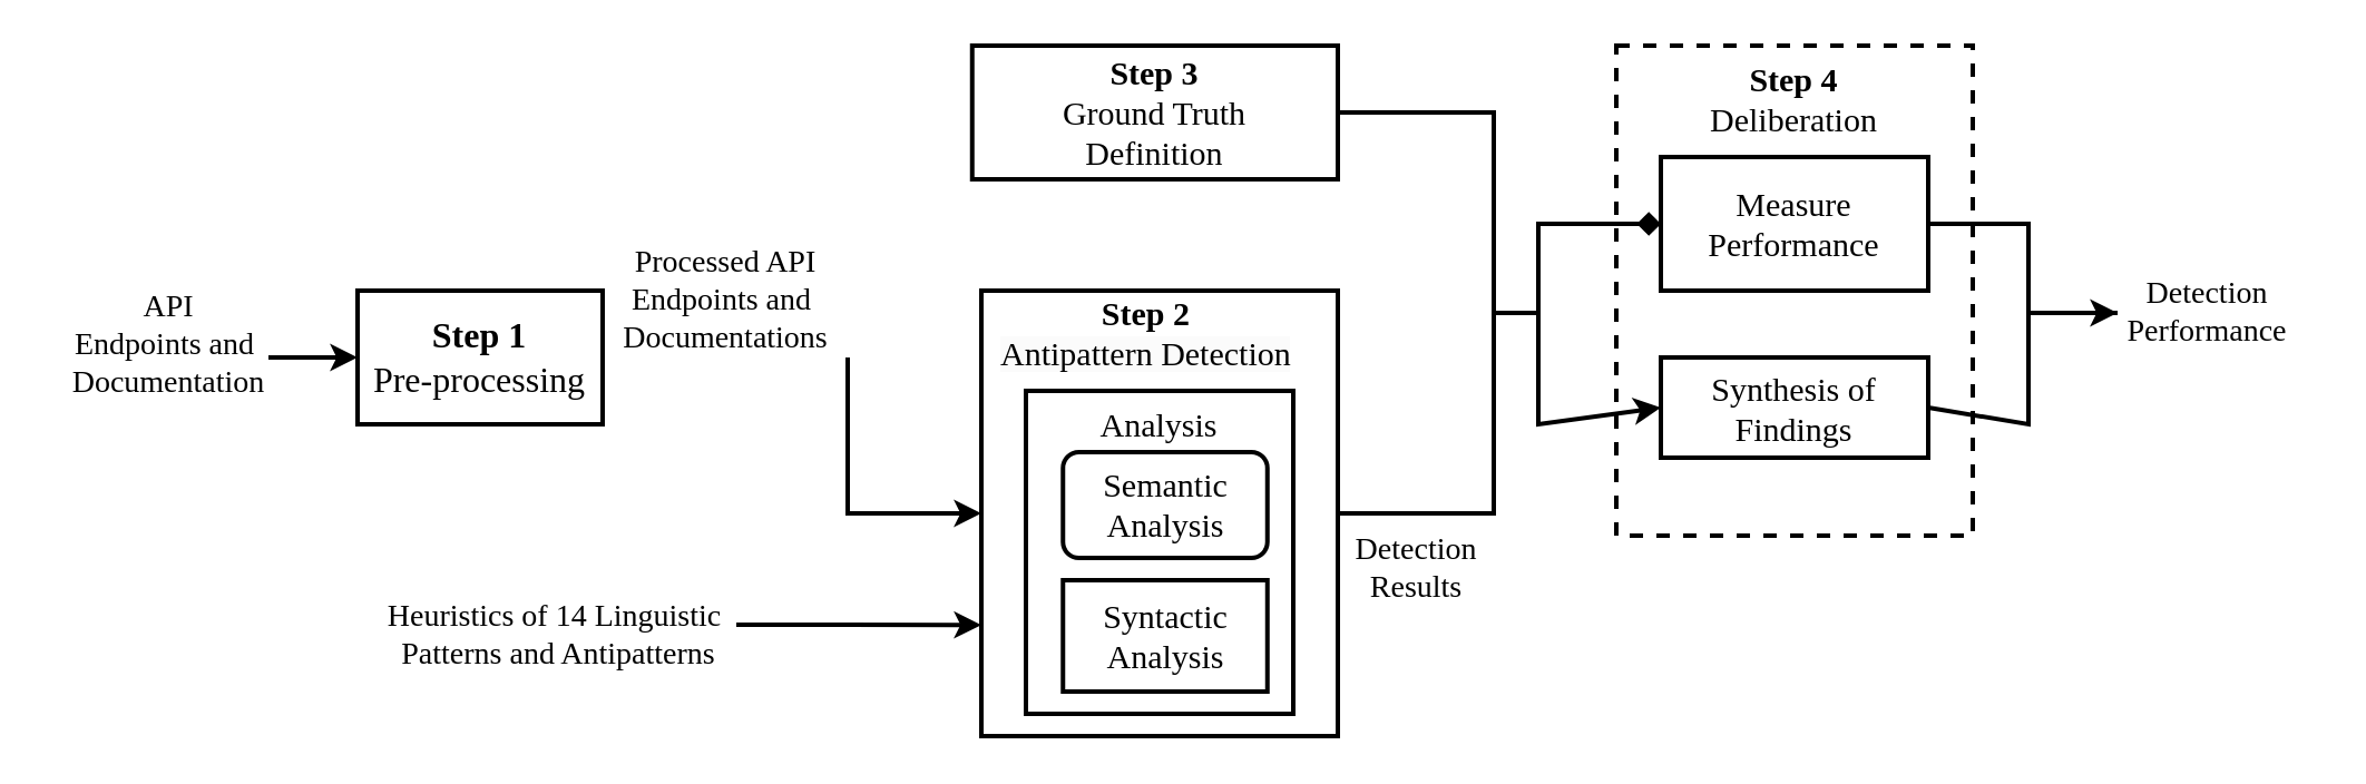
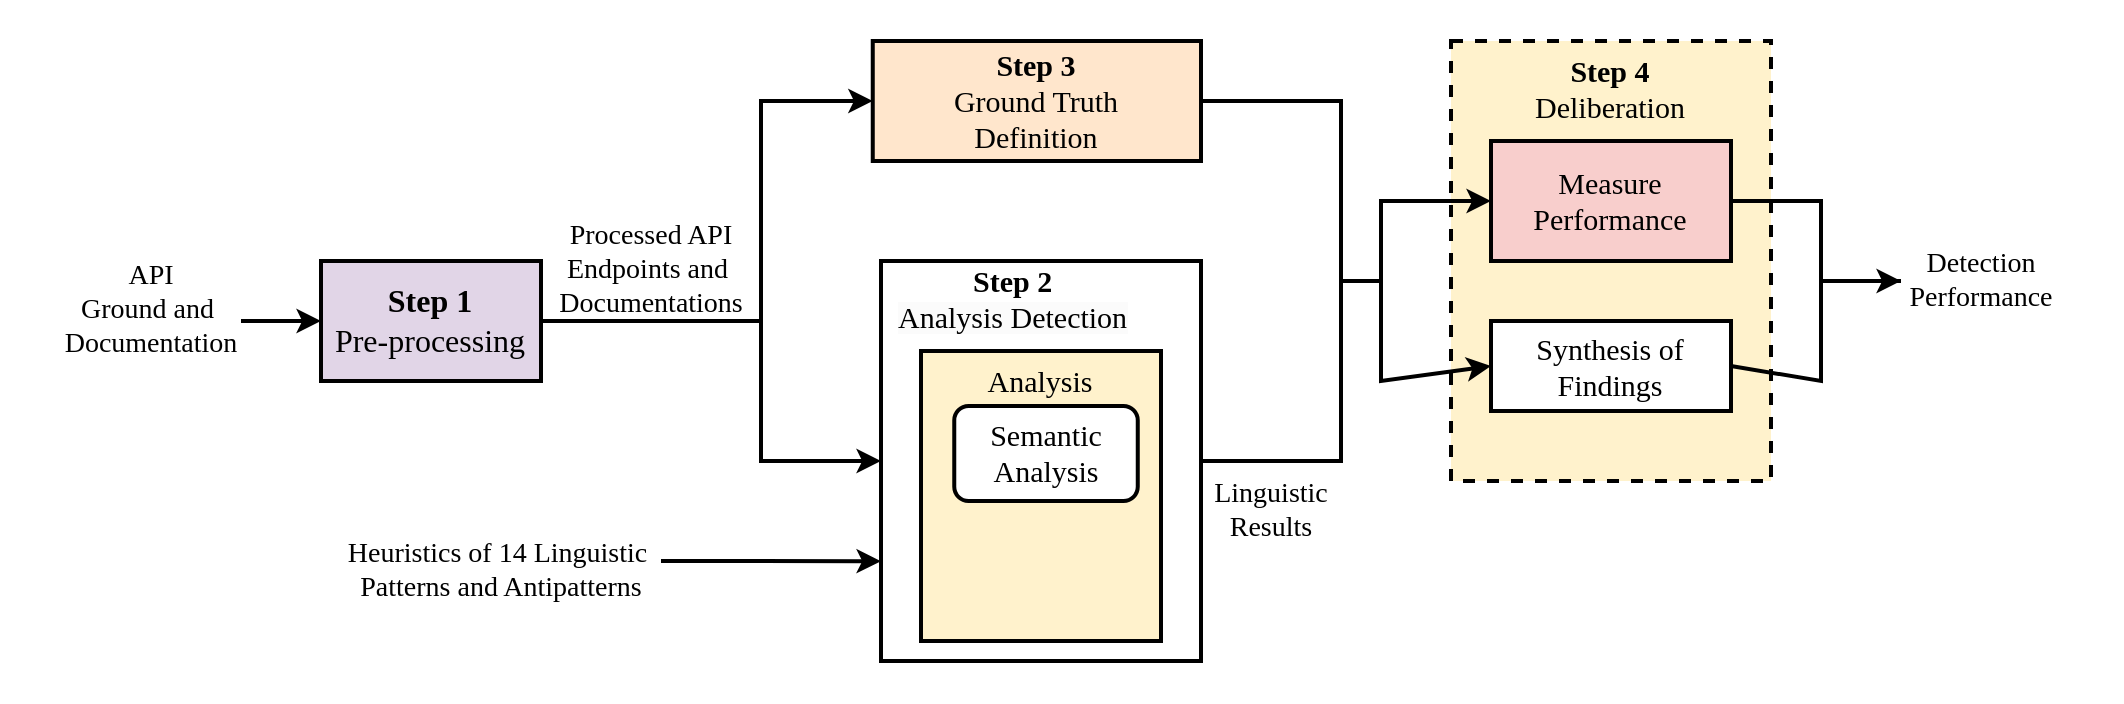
- <mxCell id="9" value="&lt;b style=&quot;font-size: 15px;&quot;&gt;&lt;font style=&quot;font-size: 15px;&quot;&gt;Step 4&lt;/font&gt;&lt;/b&gt;&lt;div style=&quot;font-size: 15px;&quot;&gt;&lt;div style=&quot;font-size: 15px;&quot;&gt;&lt;font style=&quot;font-size: 15px;&quot;&gt;Deliberation&lt;/font&gt;&lt;/div&gt;&lt;/div&gt;" style="rounded=0;whiteSpace=wrap;html=1;verticalAlign=top;fontFamily=Times New Roman;dashed=1;strokeWidth=2;fontSize=15;" parent="1" vertex="1"><mxGeometry x="725" y="20" width="160" height="220" as="geometry" /></mxCell>
+ <mxCell id="9" value="&lt;b style=&quot;font-size: 15px;&quot;&gt;&lt;font style=&quot;font-size: 15px;&quot;&gt;Step 4&lt;/font&gt;&lt;/b&gt;&lt;div style=&quot;font-size: 15px;&quot;&gt;&lt;div style=&quot;font-size: 15px;&quot;&gt;&lt;font style=&quot;font-size: 15px;&quot;&gt;Deliberation&lt;/font&gt;&lt;/div&gt;&lt;/div&gt;" style="rounded=0;whiteSpace=wrap;html=1;verticalAlign=top;fontFamily=Times New Roman;dashed=1;strokeWidth=2;fontSize=15;fillColor=#fff2cc;" parent="1" vertex="1"><mxGeometry x="725" y="20" width="160" height="220" as="geometry" /></mxCell>
- <mxCell id="5" value="&lt;span style=&quot;border-color: var(--border-color); font-size: 15px;&quot;&gt;&lt;b style=&quot;font-size: 15px;&quot;&gt;Step 3&lt;/b&gt;&lt;/span&gt;&lt;font style=&quot;font-size: 15px;&quot;&gt;&lt;span style=&quot;font-size: 15px;&quot;&gt;&lt;br style=&quot;font-size: 15px;&quot;&gt;&lt;/span&gt;&lt;/font&gt;&lt;div style=&quot;font-size: 15px;&quot;&gt;&lt;span style=&quot;border-color: var(--border-color); font-size: 15px;&quot;&gt;Ground Truth&lt;/span&gt;&lt;/div&gt;&lt;div style=&quot;font-size: 15px;&quot;&gt;&lt;span style=&quot;border-color: var(--border-color); font-size: 15px;&quot;&gt;Definition&lt;/span&gt;&lt;/div&gt;" style="rounded=0;whiteSpace=wrap;html=1;strokeWidth=2;container=0;fontStyle=0;fontFamily=Times New Roman;fontSize=15;" parent="1" vertex="1"><mxGeometry x="435.88" y="20" width="164.12" height="60" as="geometry" /></mxCell>
+ <mxCell id="5" value="&lt;span style=&quot;border-color: var(--border-color); font-size: 15px;&quot;&gt;&lt;b style=&quot;font-size: 15px;&quot;&gt;Step 3&lt;/b&gt;&lt;/span&gt;&lt;font style=&quot;font-size: 15px;&quot;&gt;&lt;span style=&quot;font-size: 15px;&quot;&gt;&lt;br style=&quot;font-size: 15px;&quot;&gt;&lt;/span&gt;&lt;/font&gt;&lt;div style=&quot;font-size: 15px;&quot;&gt;&lt;span style=&quot;border-color: var(--border-color); font-size: 15px;&quot;&gt;Ground Truth&lt;/span&gt;&lt;/div&gt;&lt;div style=&quot;font-size: 15px;&quot;&gt;&lt;span style=&quot;border-color: var(--border-color); font-size: 15px;&quot;&gt;Definition&lt;/span&gt;&lt;/div&gt;" style="rounded=0;whiteSpace=wrap;html=1;strokeWidth=2;container=0;fontStyle=0;fontFamily=Times New Roman;fontSize=15;fillColor=#ffe6cc;" parent="1" vertex="1"><mxGeometry x="435.88" y="20" width="164.12" height="60" as="geometry" /></mxCell>
- <mxCell id="18" value="" style="endArrow=diamond;html=1;rounded=0;entryX=0;entryY=0.5;entryDx=0;entryDy=0;exitX=1;exitY=0.5;exitDx=0;exitDy=0;strokeWidth=2;fontStyle=0;fontFamily=Times New Roman;fontSize=15;" parent="1" source="5" target="11" edge="1"><mxGeometry width="50" height="50" relative="1" as="geometry"><mxPoint x="655" y="70" as="sourcePoint" /><mxPoint x="550" y="90" as="targetPoint" /><Array as="points"><mxPoint x="670" y="50" /><mxPoint x="670" y="140" /><mxPoint x="690" y="140" /><mxPoint x="690" y="100" /></Array></mxGeometry></mxCell>
+ <mxCell id="18" value="" style="endArrow=classic;html=1;rounded=0;entryX=0;entryY=0.5;entryDx=0;entryDy=0;exitX=1;exitY=0.5;exitDx=0;exitDy=0;strokeWidth=2;fontStyle=0;fontFamily=Times New Roman;fontSize=15;" parent="1" source="5" target="11" edge="1"><mxGeometry width="50" height="50" relative="1" as="geometry"><mxPoint x="655" y="70" as="sourcePoint" /><mxPoint x="550" y="90" as="targetPoint" /><Array as="points"><mxPoint x="670" y="50" /><mxPoint x="670" y="140" /><mxPoint x="690" y="140" /><mxPoint x="690" y="100" /></Array></mxGeometry></mxCell>
- <mxCell id="11" value="&lt;font style=&quot;font-size: 15px;&quot;&gt;&lt;span style=&quot;font-size: 15px;&quot;&gt;Measure Performance&lt;/span&gt;&lt;/font&gt;" style="rounded=0;whiteSpace=wrap;html=1;strokeWidth=2;container=0;fontStyle=0;fontFamily=Times New Roman;fontSize=15;" parent="1" vertex="1"><mxGeometry x="745" y="70" width="120" height="60" as="geometry" /></mxCell>
+ <mxCell id="11" value="&lt;font style=&quot;font-size: 15px;&quot;&gt;&lt;span style=&quot;font-size: 15px;&quot;&gt;Measure Performance&lt;/span&gt;&lt;/font&gt;" style="rounded=0;whiteSpace=wrap;html=1;strokeWidth=2;container=0;fontStyle=0;fontFamily=Times New Roman;fontSize=15;fillColor=#f8cecc;" parent="1" vertex="1"><mxGeometry x="745" y="70" width="120" height="60" as="geometry" /></mxCell>
+ <mxCell id="2" value="" style="endArrow=classic;html=1;rounded=0;strokeWidth=2;entryX=0;entryY=0.5;entryDx=0;entryDy=0;fontStyle=0;exitX=1;exitY=0.5;exitDx=0;exitDy=0;fontFamily=Times New Roman;fontSize=15;" parent="1" source="7" target="5" edge="1"><mxGeometry width="50" height="50" relative="1" as="geometry"><mxPoint x="320" y="160" as="sourcePoint" /><mxPoint x="500" y="70" as="targetPoint" /><Array as="points"><mxPoint x="380" y="160" /><mxPoint x="380" y="50" /></Array></mxGeometry></mxCell>
- <mxCell id="15" value="API&lt;div style=&quot;font-size: 14px;&quot;&gt;Endpoints and&amp;nbsp;&lt;/div&gt;&lt;div style=&quot;font-size: 14px;&quot;&gt;Documentation&lt;/div&gt;" style="text;html=1;align=center;verticalAlign=middle;resizable=0;points=[];autosize=1;strokeColor=none;fillColor=none;fontFamily=Times New Roman;fontSize=14;" parent="1" vertex="1"><mxGeometry y="125" width="110" height="60" as="geometry" x="20" /></mxCell>
+ <mxCell id="15" value="API&lt;div style=&quot;font-size: 14px;&quot;&gt;Ground and&amp;nbsp;&lt;/div&gt;&lt;div style=&quot;font-size: 14px;&quot;&gt;Documentation&lt;/div&gt;" style="text;html=1;align=center;verticalAlign=middle;resizable=0;points=[];autosize=1;strokeColor=none;fillColor=none;fontFamily=Times New Roman;fontSize=14;" parent="1" vertex="1"><mxGeometry y="125" width="110" height="60" as="geometry" x="20" /></mxCell>
- <mxCell id="23" value="&lt;div style=&quot;text-align: center; font-size: 15px;&quot;&gt;&lt;b style=&quot;font-size: 15px;&quot;&gt;Step 2&lt;/b&gt;&lt;/div&gt;&lt;div style=&quot;text-align: center; font-size: 15px;&quot;&gt;&lt;span style=&quot;border-color: var(--border-color); color: rgb(0, 0, 0); font-style: normal; font-variant-ligatures: normal; font-variant-caps: normal; letter-spacing: normal; orphans: 2; text-indent: 0px; text-transform: none; widows: 2; word-spacing: 0px; -webkit-text-stroke-width: 0px; background-color: rgb(251, 251, 251); text-decoration-thickness: initial; text-decoration-style: initial; text-decoration-color: initial; font-size: 15px;&quot;&gt;Antipattern Detection&lt;br style=&quot;font-size: 15px;&quot;&gt;&lt;/span&gt;&lt;/div&gt;" style="text;whiteSpace=wrap;html=1;container=0;strokeWidth=2;fontStyle=0;fontFamily=Times New Roman;fontSize=15;" parent="21" vertex="1"><mxGeometry x="7" width="133" height="40" as="geometry" /></mxCell>
+ <mxCell id="23" value="&lt;div style=&quot;text-align: center; font-size: 15px;&quot;&gt;&lt;b style=&quot;font-size: 15px;&quot;&gt;Step 2&lt;/b&gt;&lt;/div&gt;&lt;div style=&quot;text-align: center; font-size: 15px;&quot;&gt;&lt;span style=&quot;border-color: var(--border-color); color: rgb(0, 0, 0); font-style: normal; font-variant-ligatures: normal; font-variant-caps: normal; letter-spacing: normal; orphans: 2; text-indent: 0px; text-transform: none; widows: 2; word-spacing: 0px; -webkit-text-stroke-width: 0px; background-color: rgb(251, 251, 251); text-decoration-thickness: initial; text-decoration-style: initial; text-decoration-color: initial; font-size: 15px;&quot;&gt;Analysis Detection&lt;br style=&quot;font-size: 15px;&quot;&gt;&lt;/span&gt;&lt;/div&gt;" style="text;whiteSpace=wrap;html=1;container=0;strokeWidth=2;fontStyle=0;fontFamily=Times New Roman;fontSize=15;" parent="21" vertex="1"><mxGeometry x="7" width="133" height="40" as="geometry" /></mxCell>
- <mxCell id="7" value="&lt;font style=&quot;font-size: 16px;&quot;&gt;&lt;b style=&quot;&quot;&gt;Step 1&lt;/b&gt;&lt;/font&gt;&lt;div style=&quot;font-size: 16px;&quot;&gt;&lt;font style=&quot;font-size: 16px;&quot;&gt;Pre-processing&lt;/font&gt;&lt;/div&gt;" style="rounded=0;whiteSpace=wrap;html=1;strokeWidth=2;container=0;fontStyle=0;fontFamily=Times New Roman;fontSize=15;" parent="1" vertex="1"><mxGeometry x="160" y="130" width="110" height="60" as="geometry" /></mxCell>
+ <mxCell id="7" value="&lt;font style=&quot;font-size: 16px;&quot;&gt;&lt;b style=&quot;&quot;&gt;Step 1&lt;/b&gt;&lt;/font&gt;&lt;div style=&quot;font-size: 16px;&quot;&gt;&lt;font style=&quot;font-size: 16px;&quot;&gt;Pre-processing&lt;/font&gt;&lt;/div&gt;" style="rounded=0;whiteSpace=wrap;html=1;strokeWidth=2;container=0;fontStyle=0;fontFamily=Times New Roman;fontSize=15;fillColor=#e1d5e7;" parent="1" vertex="1"><mxGeometry x="160" y="130" width="110" height="60" as="geometry" /></mxCell>
- <mxCell id="24" value="Analysis" style="rounded=0;whiteSpace=wrap;html=1;strokeWidth=2;verticalAlign=top;fontFamily=Times New Roman;fontSize=15;" parent="21" vertex="1"><mxGeometry x="20" y="50" width="120" height="145" as="geometry" /></mxCell>
+ <mxCell id="24" value="Analysis" style="rounded=0;whiteSpace=wrap;html=1;strokeWidth=2;verticalAlign=top;fontFamily=Times New Roman;fontSize=15;fillColor=#fff2cc;" parent="21" vertex="1"><mxGeometry x="20" y="50" width="120" height="145" as="geometry" /></mxCell>
- <mxCell id="17" value="Detection&lt;div&gt;Results&lt;/div&gt;" style="text;html=1;align=center;verticalAlign=middle;resizable=0;points=[];autosize=1;strokeColor=none;fillColor=none;fontFamily=Times New Roman;fontSize=14;" parent="1" vertex="1"><mxGeometry x="595" y="230" width="80" height="50" as="geometry" /></mxCell>
+ <mxCell id="17" value="Linguistic&lt;div&gt;Results&lt;/div&gt;" style="text;html=1;align=center;verticalAlign=middle;resizable=0;points=[];autosize=1;strokeColor=none;fillColor=none;fontFamily=Times New Roman;fontSize=14;" parent="1" vertex="1"><mxGeometry x="595" y="230" width="80" height="50" as="geometry" /></mxCell>
- <mxCell id="26" value="&lt;div style=&quot;font-size: 15px;&quot;&gt;&lt;font style=&quot;font-size: 15px;&quot;&gt;&lt;span style=&quot;font-size: 15px;&quot;&gt;Syntactic Analysis&lt;/span&gt;&lt;/font&gt;&lt;/div&gt;" style="rounded=0;whiteSpace=wrap;html=1;strokeWidth=2;container=0;fontStyle=0;fontFamily=Times New Roman;fontSize=15;" parent="21" vertex="1"><mxGeometry x="36.63" y="135" width="91.75" height="50" as="geometry" /></mxCell>
